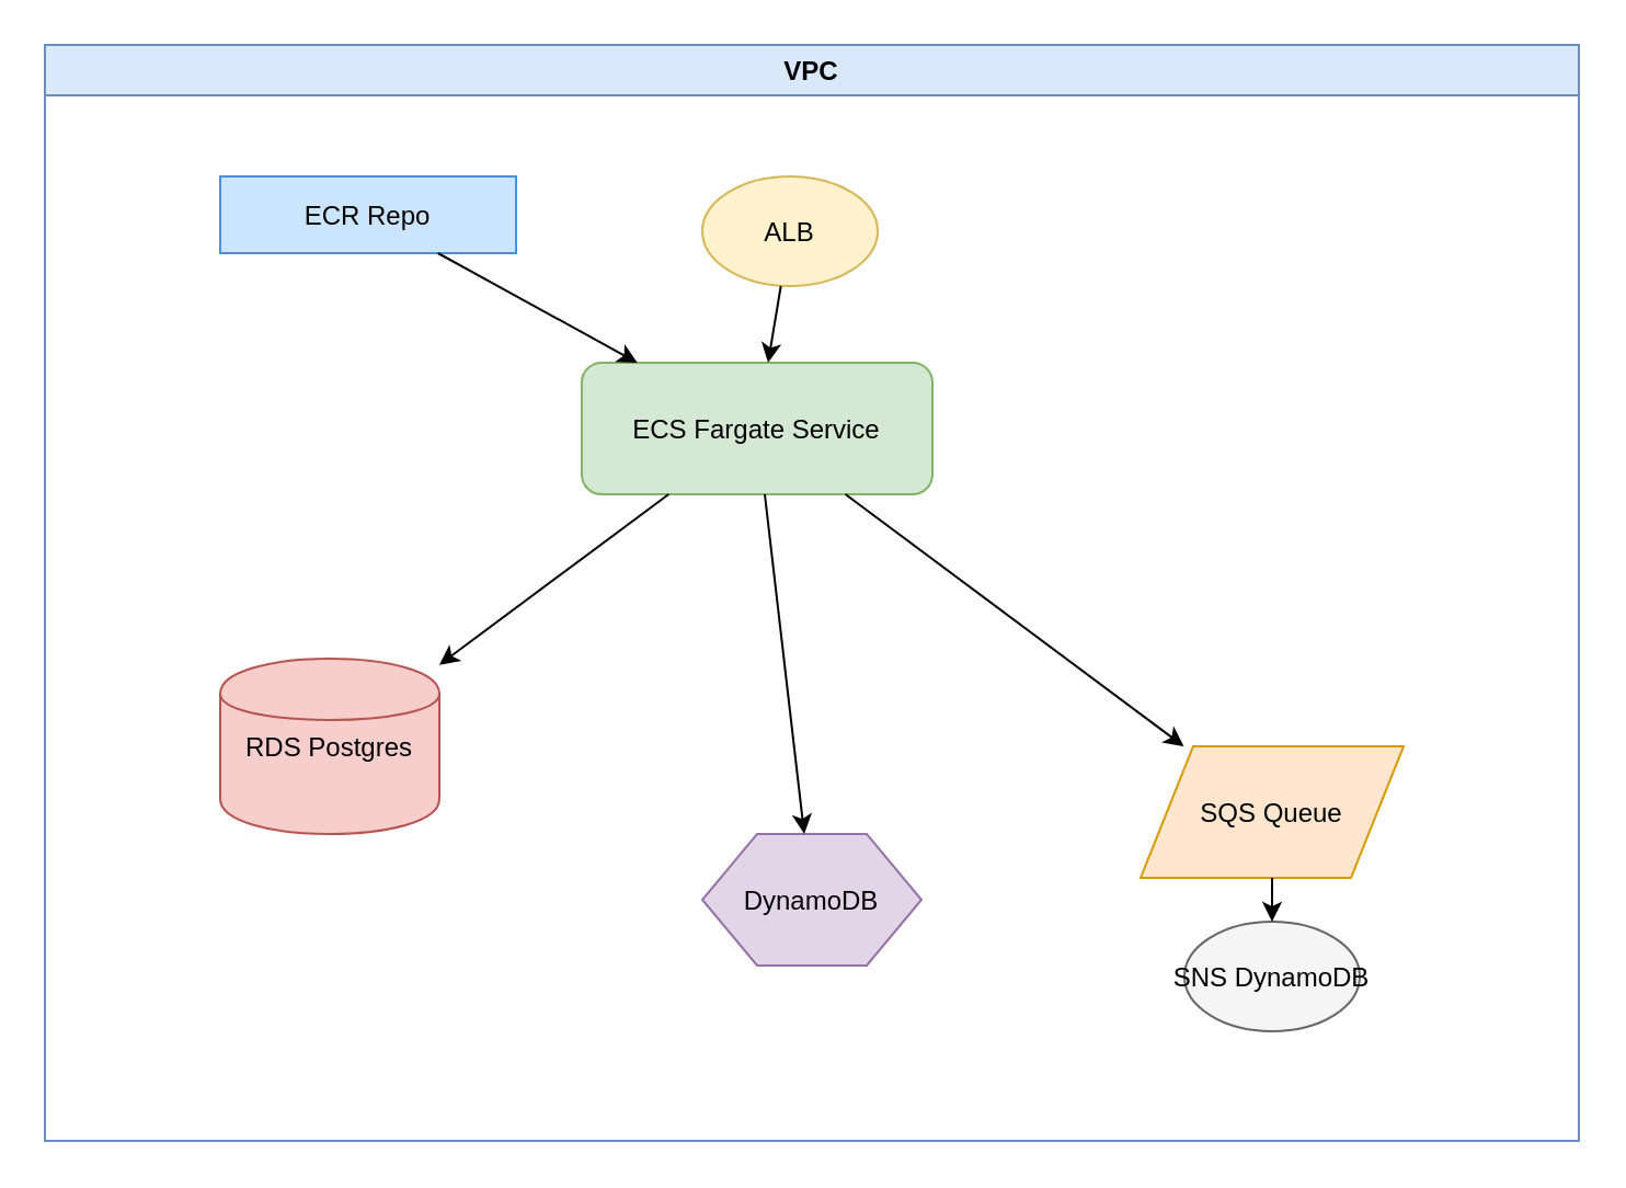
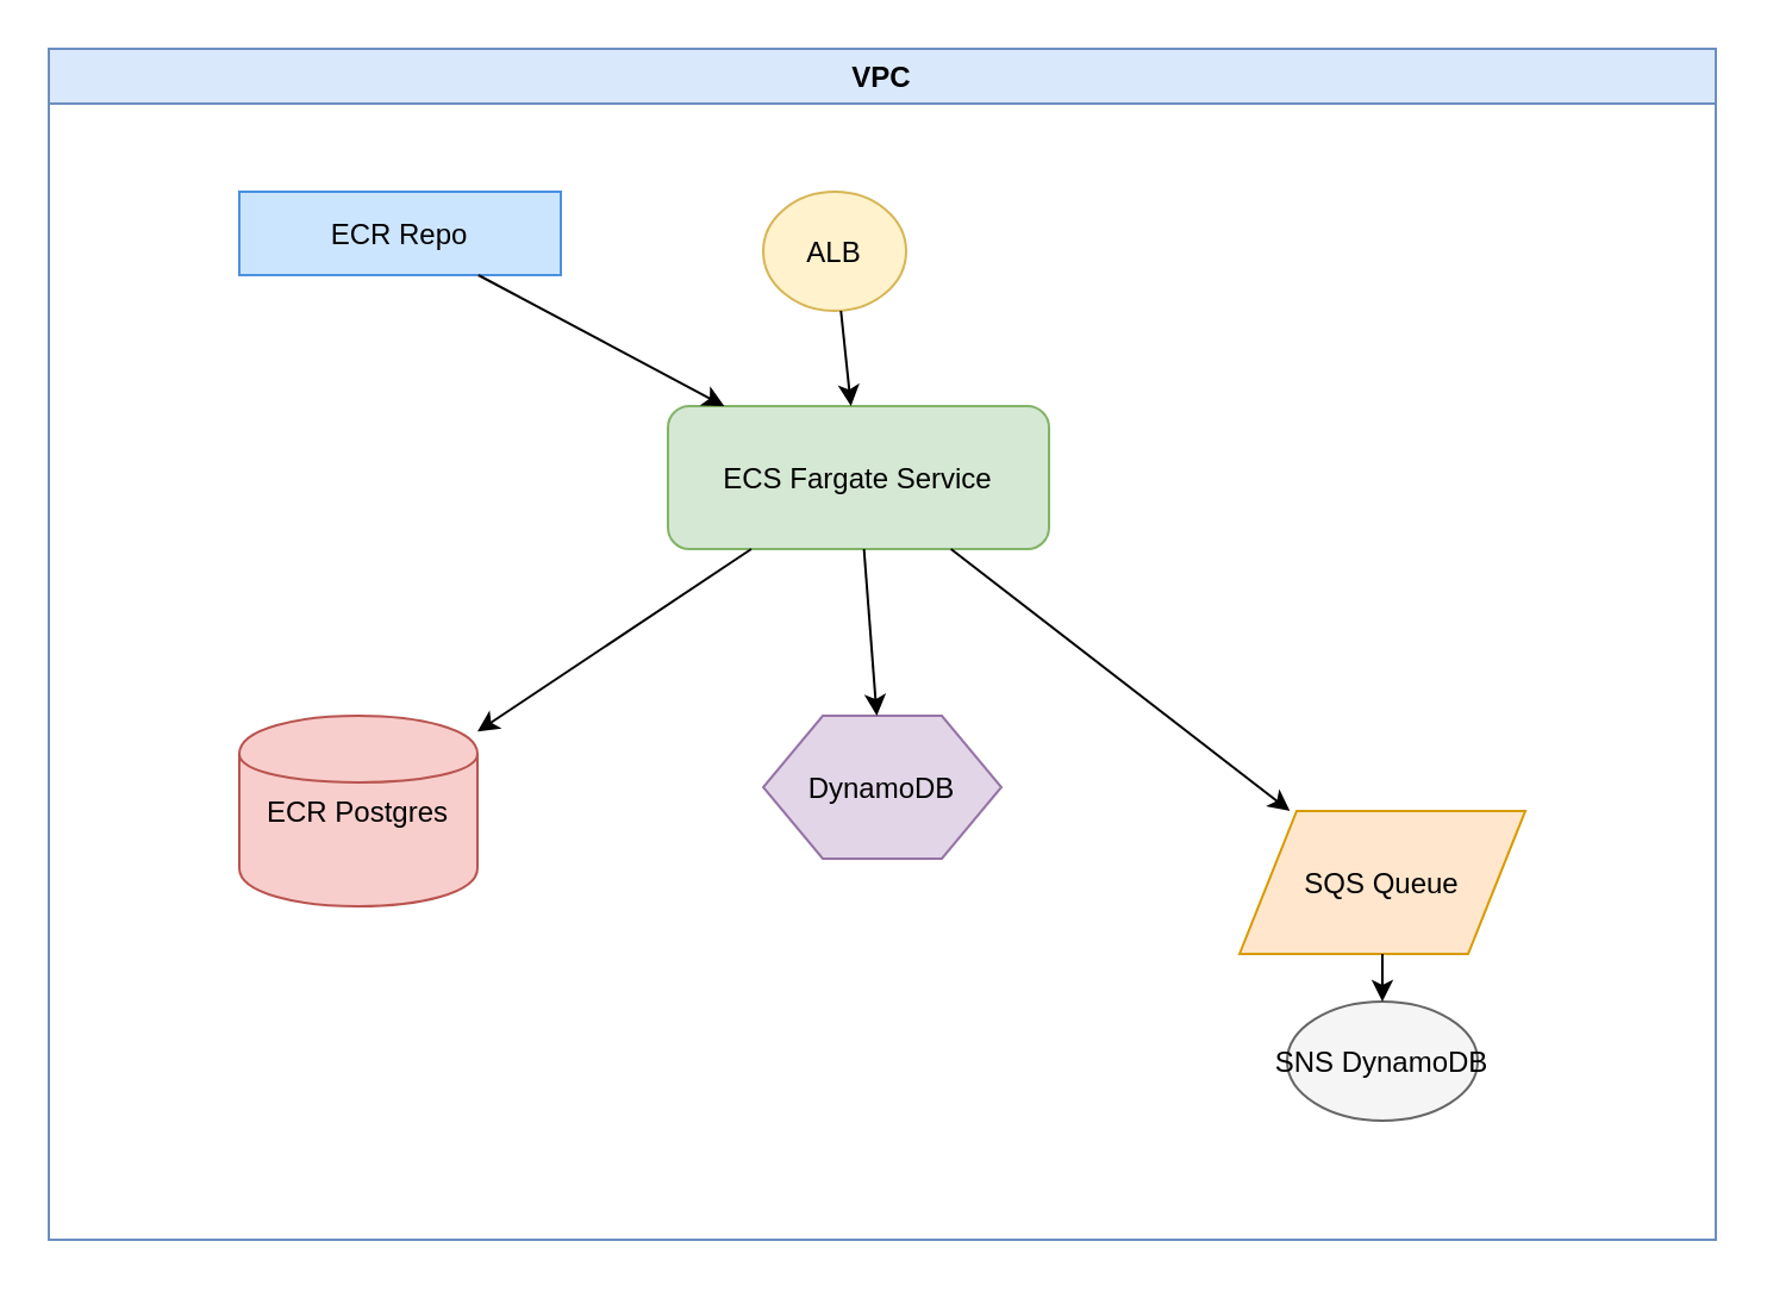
- <mxCell id="3" value="ALB" style="shape=ellipse;fillColor=#fff2cc;strokeColor=#d6b656;" vertex="1" parent="2"><mxGeometry x="300" y="60" width="80" height="50" as="geometry" /></mxCell>
+ <mxCell id="3" value="ALB" style="shape=ellipse;fillColor=#fff2cc;strokeColor=#d6b656;" vertex="1" parent="2"><mxGeometry x="300" y="60" width="60" height="50" as="geometry" /></mxCell>
- <mxCell id="4" value="ECS Fargate Service" style="shape=rectangle;rounded=1;fillColor=#d5e8d4;strokeColor=#82b366;" vertex="1" parent="2"><mxGeometry x="245" y="145" width="160" height="60" as="geometry" /></mxCell>
+ <mxCell id="4" value="ECS Fargate Service" style="shape=rectangle;rounded=1;fillColor=#d5e8d4;strokeColor=#82b366;" vertex="1" parent="2"><mxGeometry x="260" y="150" width="160" height="60" as="geometry" /></mxCell>
- <mxCell id="5" value="RDS Postgres" style="shape=cylinder;fillColor=#f8cecc;strokeColor=#b85450;" vertex="1" parent="2"><mxGeometry x="80" y="280" width="100" height="80" as="geometry" /></mxCell>
+ <mxCell id="5" value="ECR Postgres" style="shape=cylinder;fillColor=#f8cecc;strokeColor=#b85450;" vertex="1" parent="2"><mxGeometry x="80" y="280" width="100" height="80" as="geometry" /></mxCell>
- <mxCell id="6" value="DynamoDB" style="shape=hexagon;fillColor=#e1d5e7;strokeColor=#9673a6;" vertex="1" parent="2"><mxGeometry x="300" y="360" width="100" height="60" as="geometry" /></mxCell>
+ <mxCell id="6" value="DynamoDB" style="shape=hexagon;fillColor=#e1d5e7;strokeColor=#9673a6;" vertex="1" parent="2"><mxGeometry x="300" y="280" width="100" height="60" as="geometry" /></mxCell>
